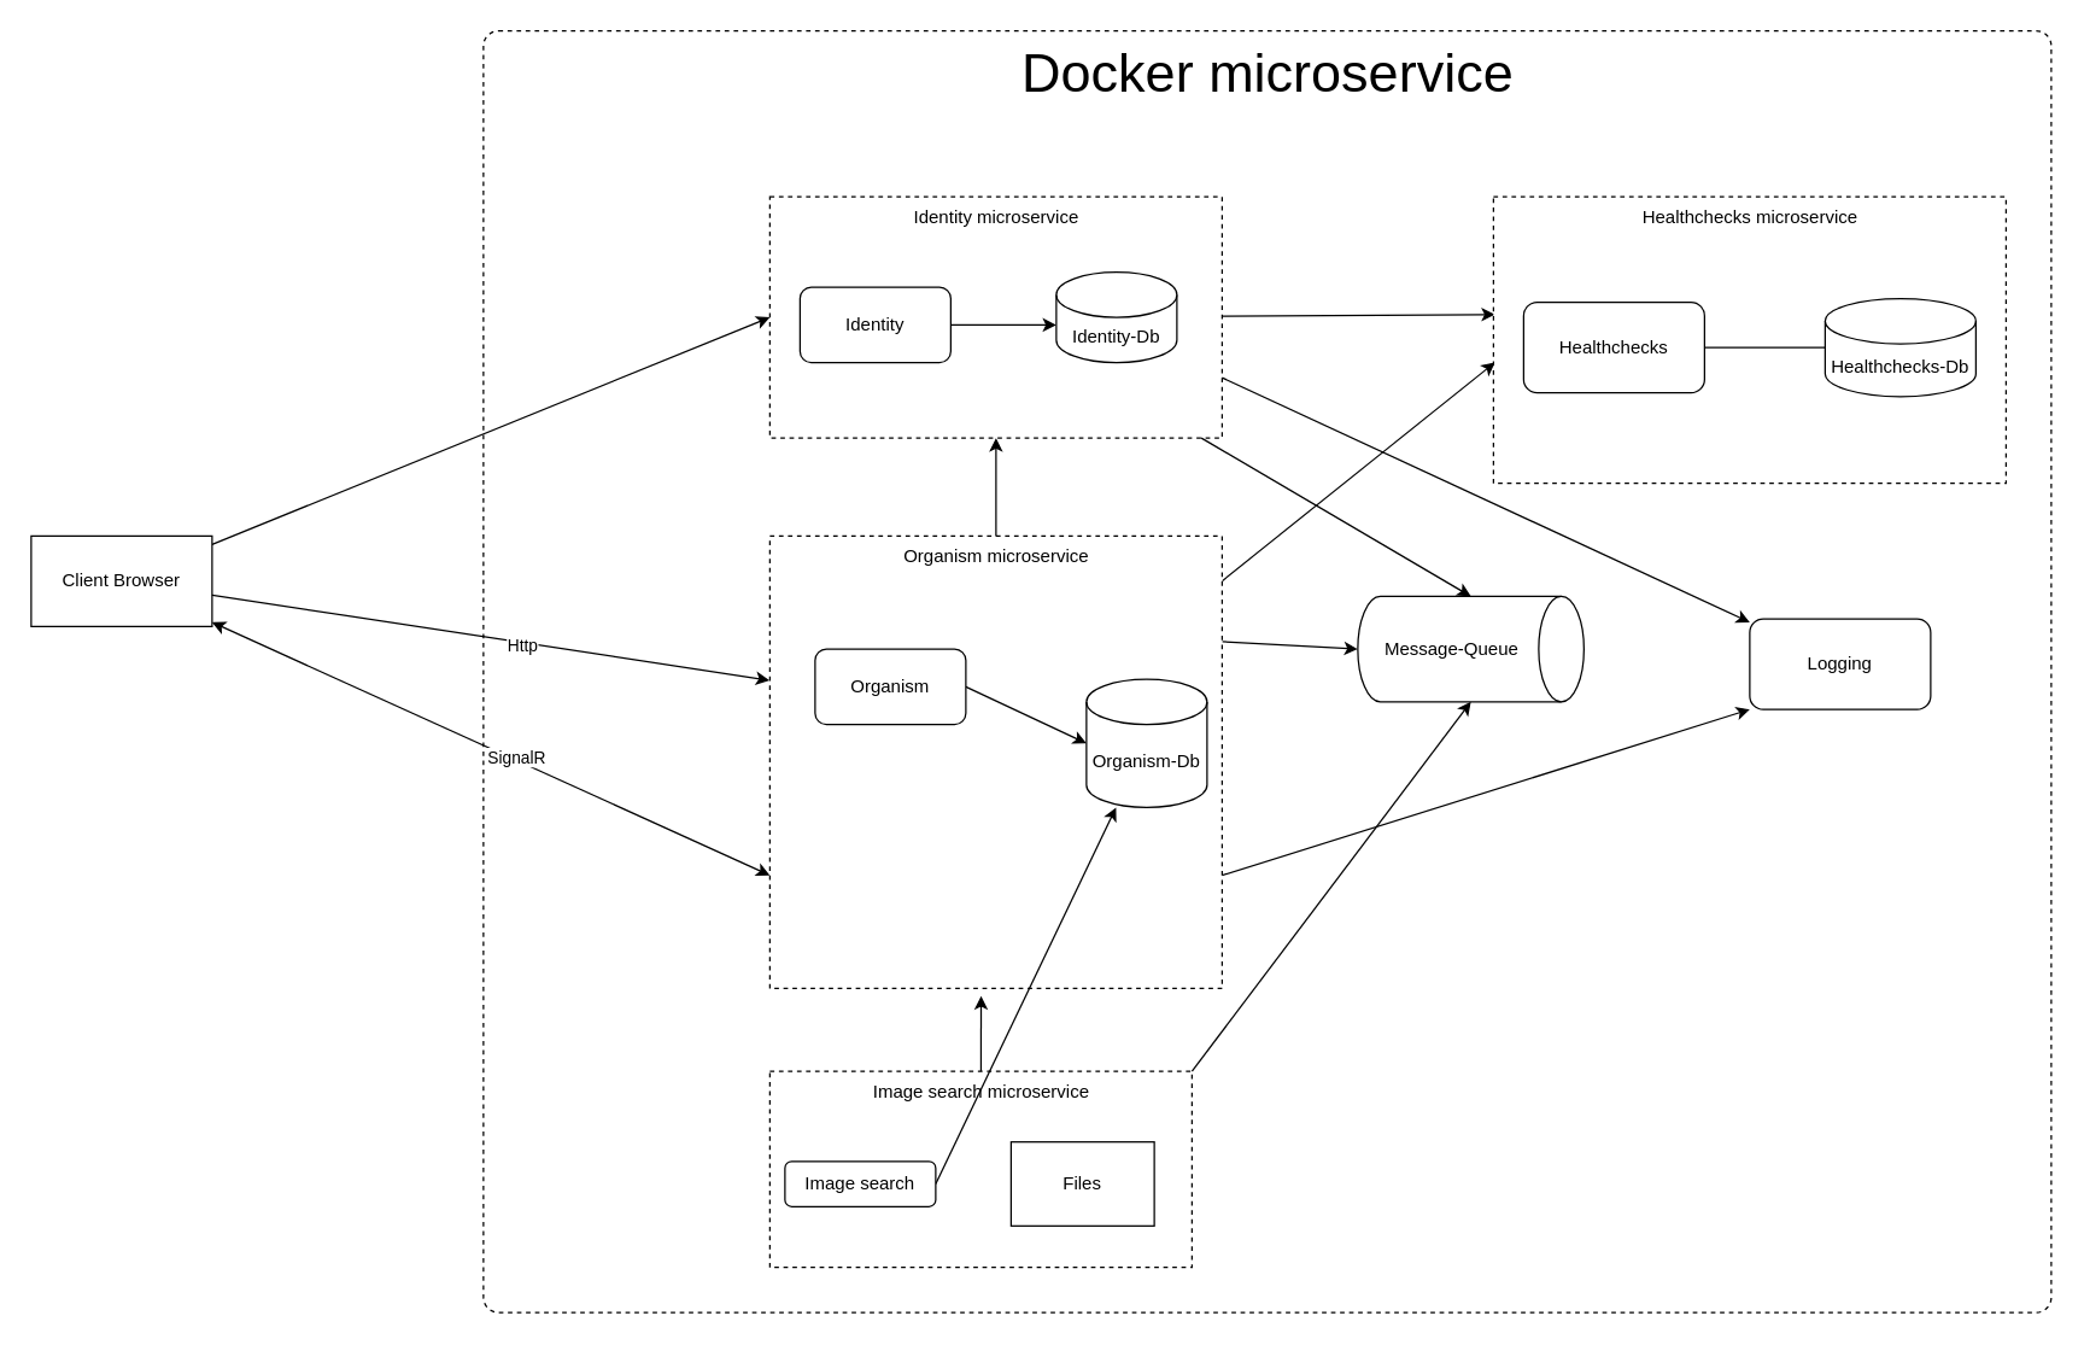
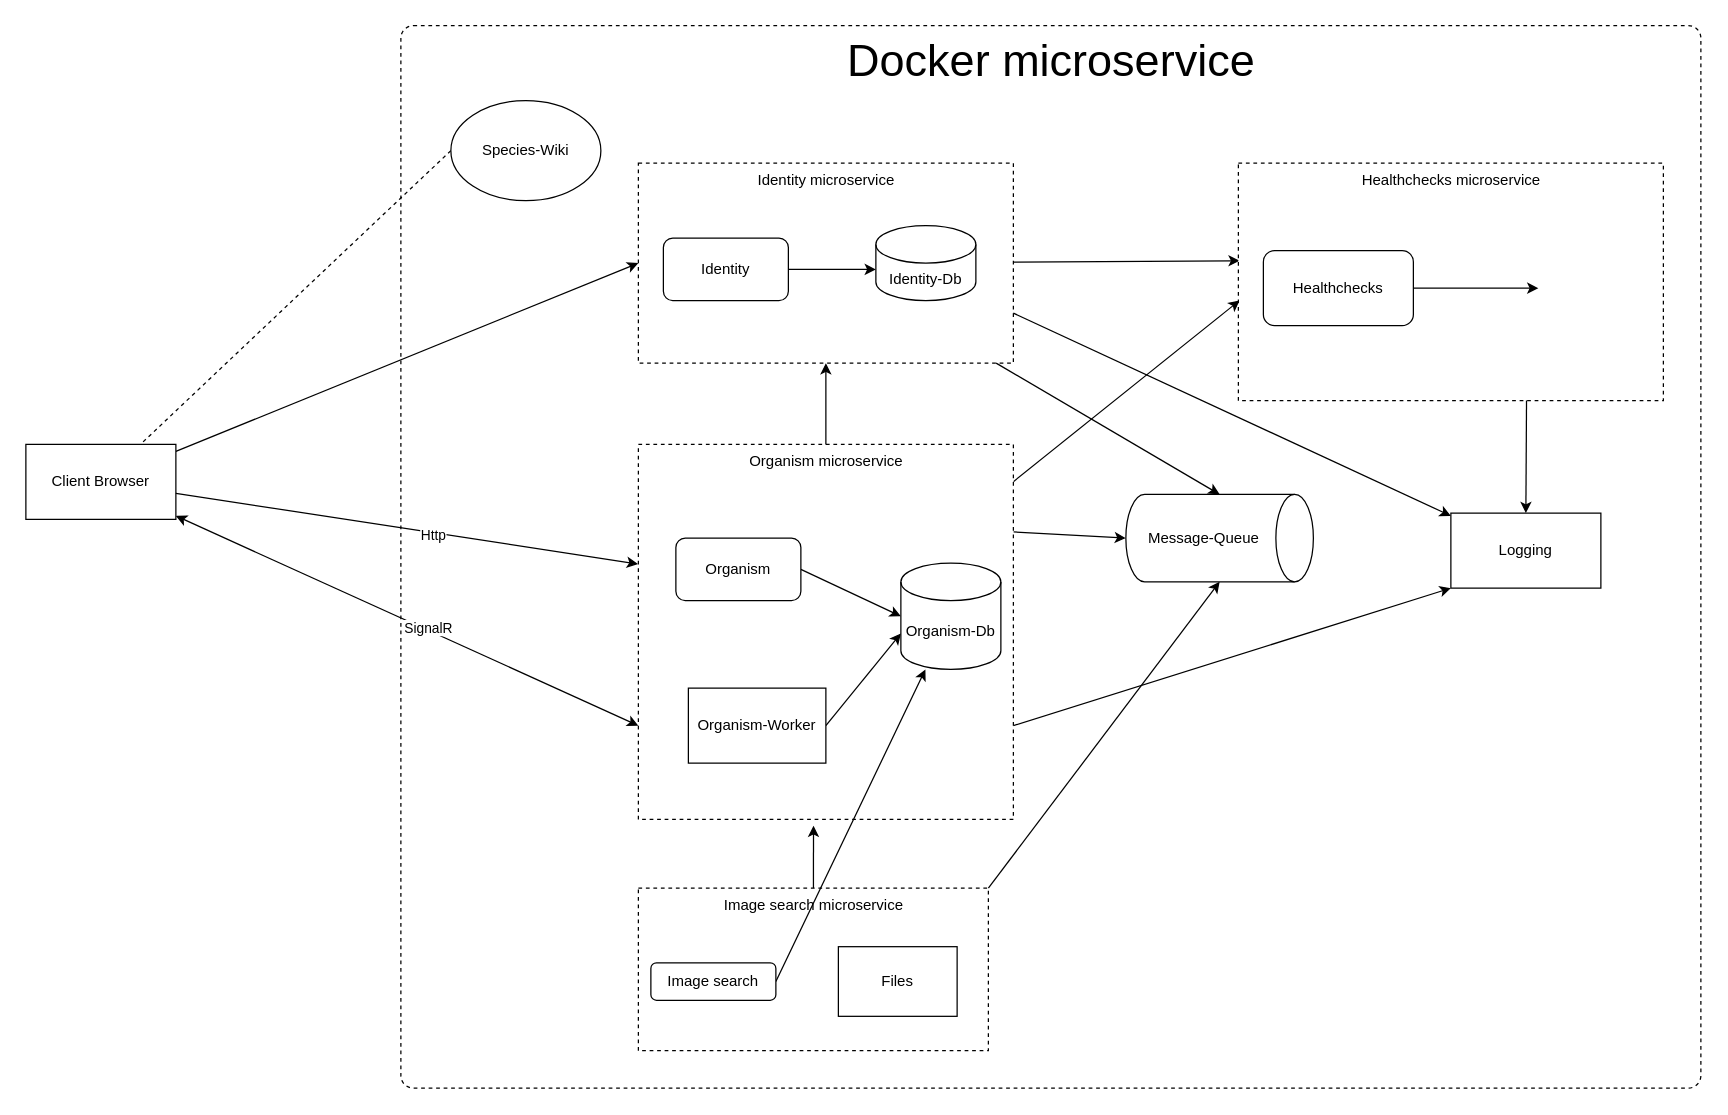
+ <mxCell id="44" value="Species-Wiki" style="ellipse;whiteSpace=wrap;html=1;" vertex="1" parent="2"><mxGeometry x="340" y="60" width="120" height="80" as="geometry" /></mxCell>
- <mxCell id="21" value="Healthchecks-Db" style="shape=cylinder3;whiteSpace=wrap;html=1;boundedLbl=1;backgroundOutline=1;size=15;" vertex="1" parent="18"><mxGeometry x="220" y="67.5" width="100" height="65" as="geometry" /></mxCell>
+ <mxCell id="11" style="edgeStyle=none;html=1;dashed=1;endArrow=none;endFill=0;exitX=0;exitY=0.5;exitDx=0;exitDy=0;" parent="2" source="44" target="10" edge="1"><mxGeometry relative="1" as="geometry"><mxPoint x="320.0" y="110.0" as="sourcePoint" /></mxGeometry></mxCell>
+ <mxCell id="23" style="edgeStyle=none;html=1;exitX=0.678;exitY=0.999;exitDx=0;exitDy=0;exitPerimeter=0;entryX=0.5;entryY=0;entryDx=0;entryDy=0;" parent="2" source="19" target="45" edge="1"><mxGeometry relative="1" as="geometry"><mxPoint x="1200" y="300" as="sourcePoint" /><mxPoint x="1200.087" y="350" as="targetPoint" /></mxGeometry></mxCell>
- <mxCell id="45" value="Logging" style="rounded=1;whiteSpace=wrap;html=1;" vertex="1" parent="2"><mxGeometry x="1140" y="390" width="120" height="60" as="geometry" /></mxCell>
+ <mxCell id="45" value="Logging" style="whiteSpace=wrap;html=1;rounded=0;" vertex="1" parent="2"><mxGeometry x="1140" y="390" width="120" height="60" as="geometry" /></mxCell>
+ <mxCell id="27" style="edgeStyle=none;html=1;entryX=0;entryY=0;entryDx=0;entryDy=56.25;entryPerimeter=0;exitX=1;exitY=0.5;exitDx=0;exitDy=0;" parent="24" source="30" target="28" edge="1"><mxGeometry relative="1" as="geometry"><mxPoint x="79.883" y="190" as="sourcePoint" /><mxPoint x="139.286" y="128.742" as="targetPoint" /></mxGeometry></mxCell>
+ <mxCell id="30" value="Organism-Worker" style="rounded=0;whiteSpace=wrap;html=1;" vertex="1" parent="24"><mxGeometry x="40" y="195" width="110" height="60" as="geometry" /></mxCell>
